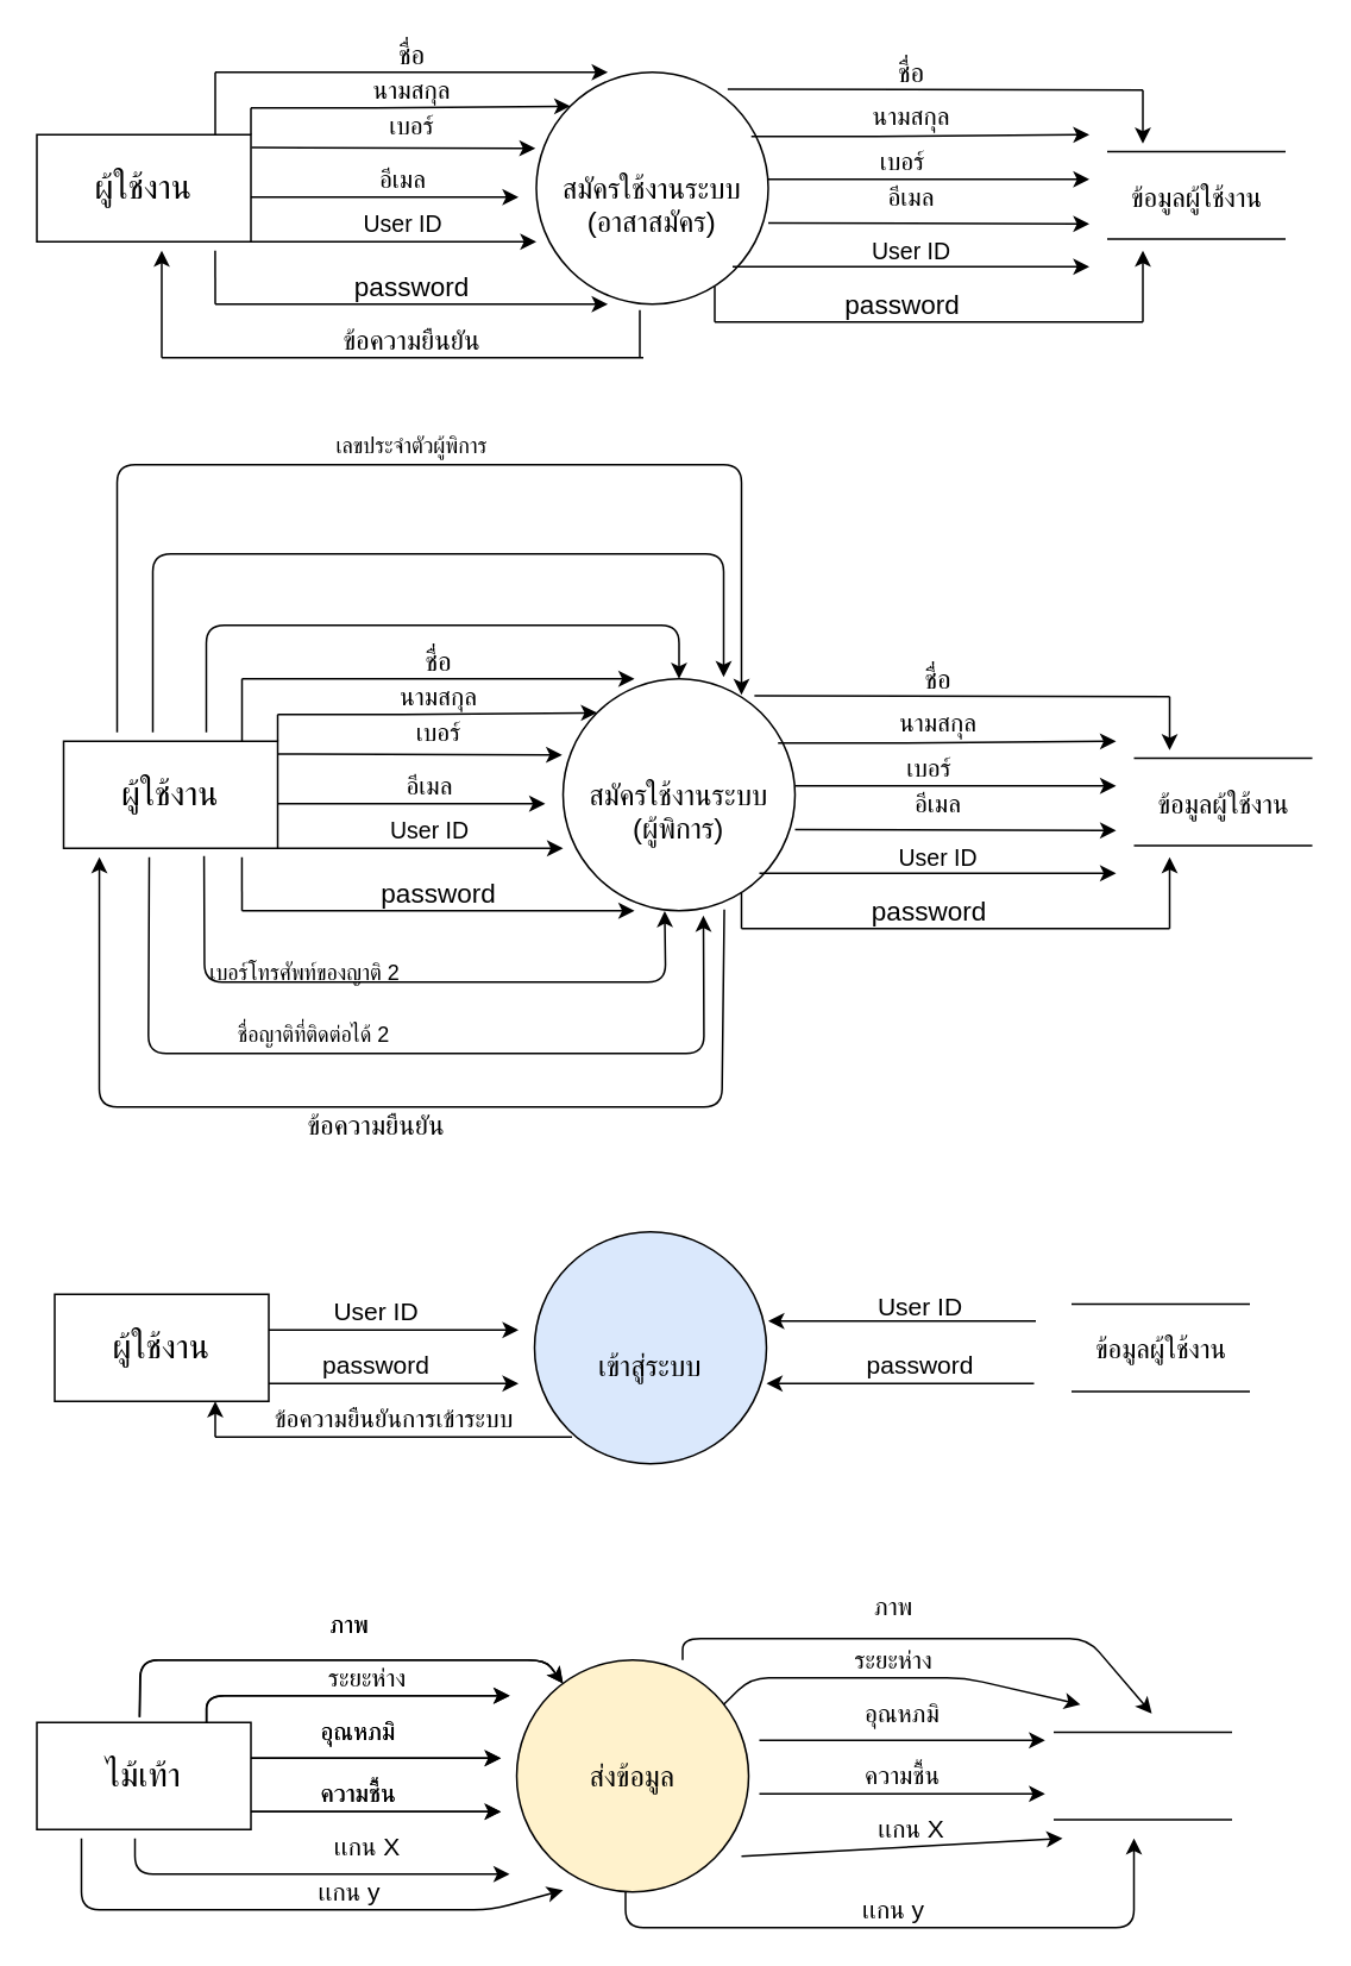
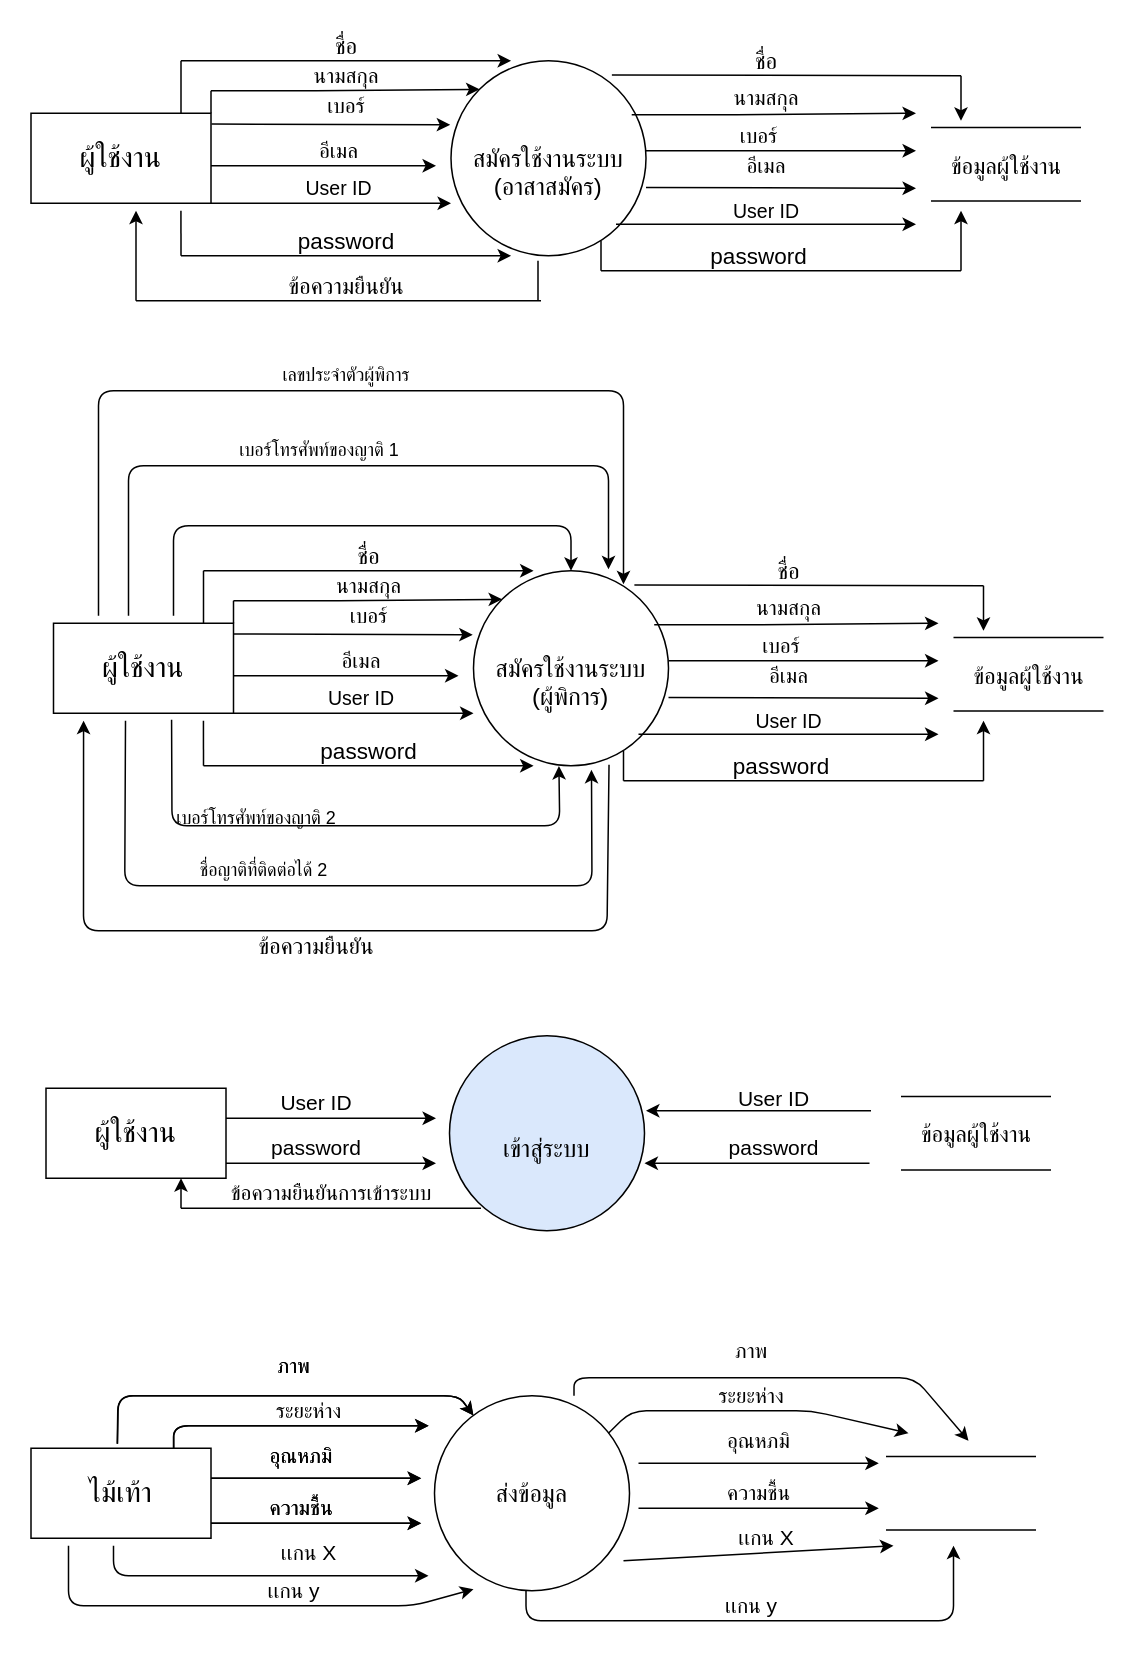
+ <mxCell id="94" value="เบอร์โทรศัพท์ของญาติ 1" style="text;html=1;strokeColor=none;fillColor=none;align=center;verticalAlign=middle;whiteSpace=wrap;rounded=0;" parent="1" vertex="1"><mxGeometry x="140" y="290" width="145" height="20" as="geometry" /></mxCell>
- <mxCell id="104" value="&lt;font style=&quot;font-size: 16px&quot;&gt;ส่งข้อมูล&lt;br&gt;&lt;/font&gt;" style="ellipse;whiteSpace=wrap;html=1;aspect=fixed;fillColor=#fff2cc;" vertex="1" parent="1"><mxGeometry x="289" y="930" width="130" height="130" as="geometry" /></mxCell>
+ <mxCell id="104" value="&lt;font style=&quot;font-size: 16px&quot;&gt;ส่งข้อมูล&lt;br&gt;&lt;/font&gt;" style="ellipse;whiteSpace=wrap;html=1;aspect=fixed;" vertex="1" parent="1"><mxGeometry x="289" y="930" width="130" height="130" as="geometry" /></mxCell>
